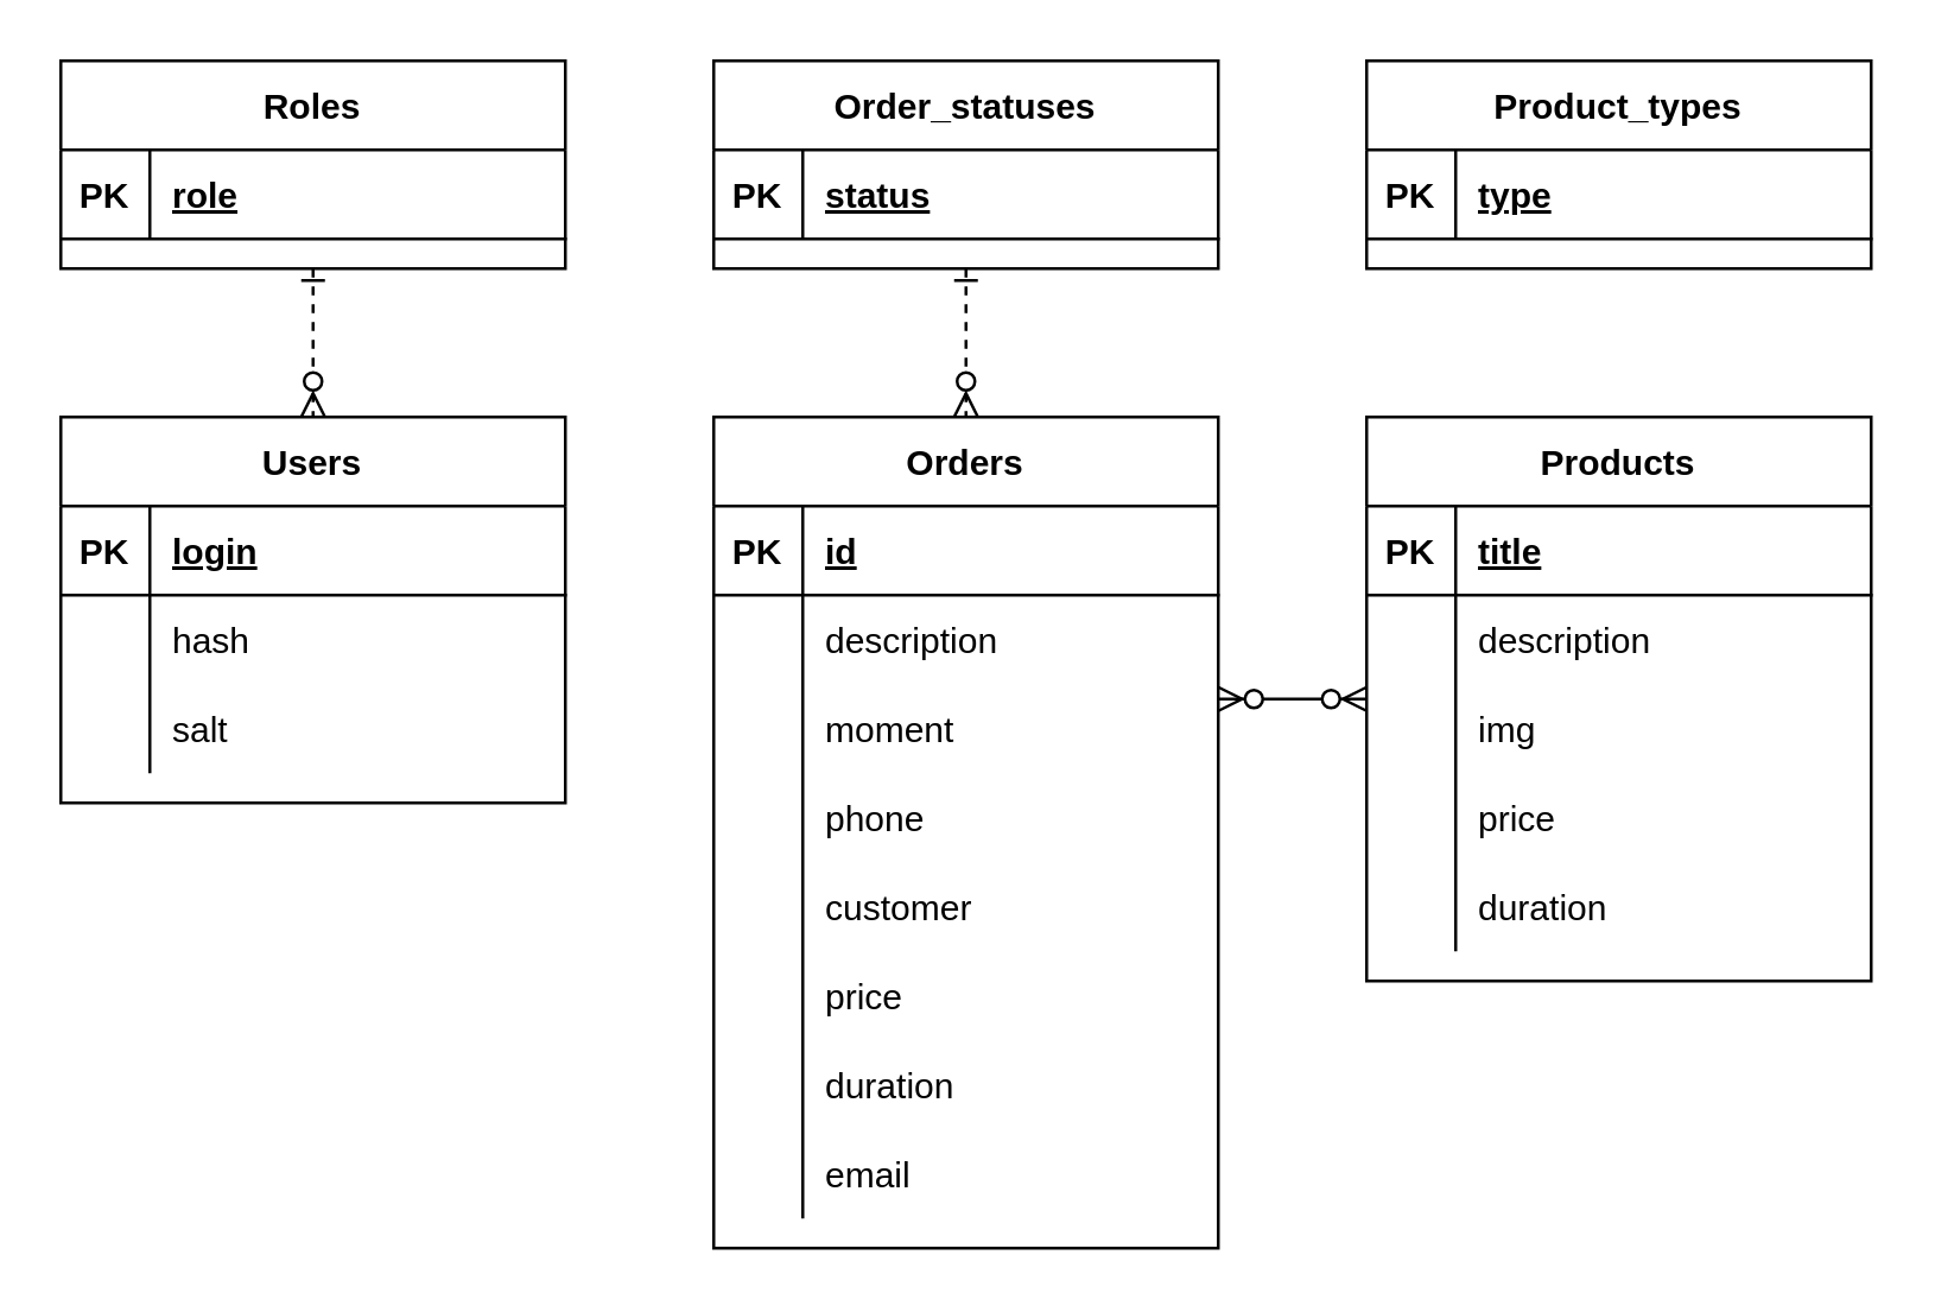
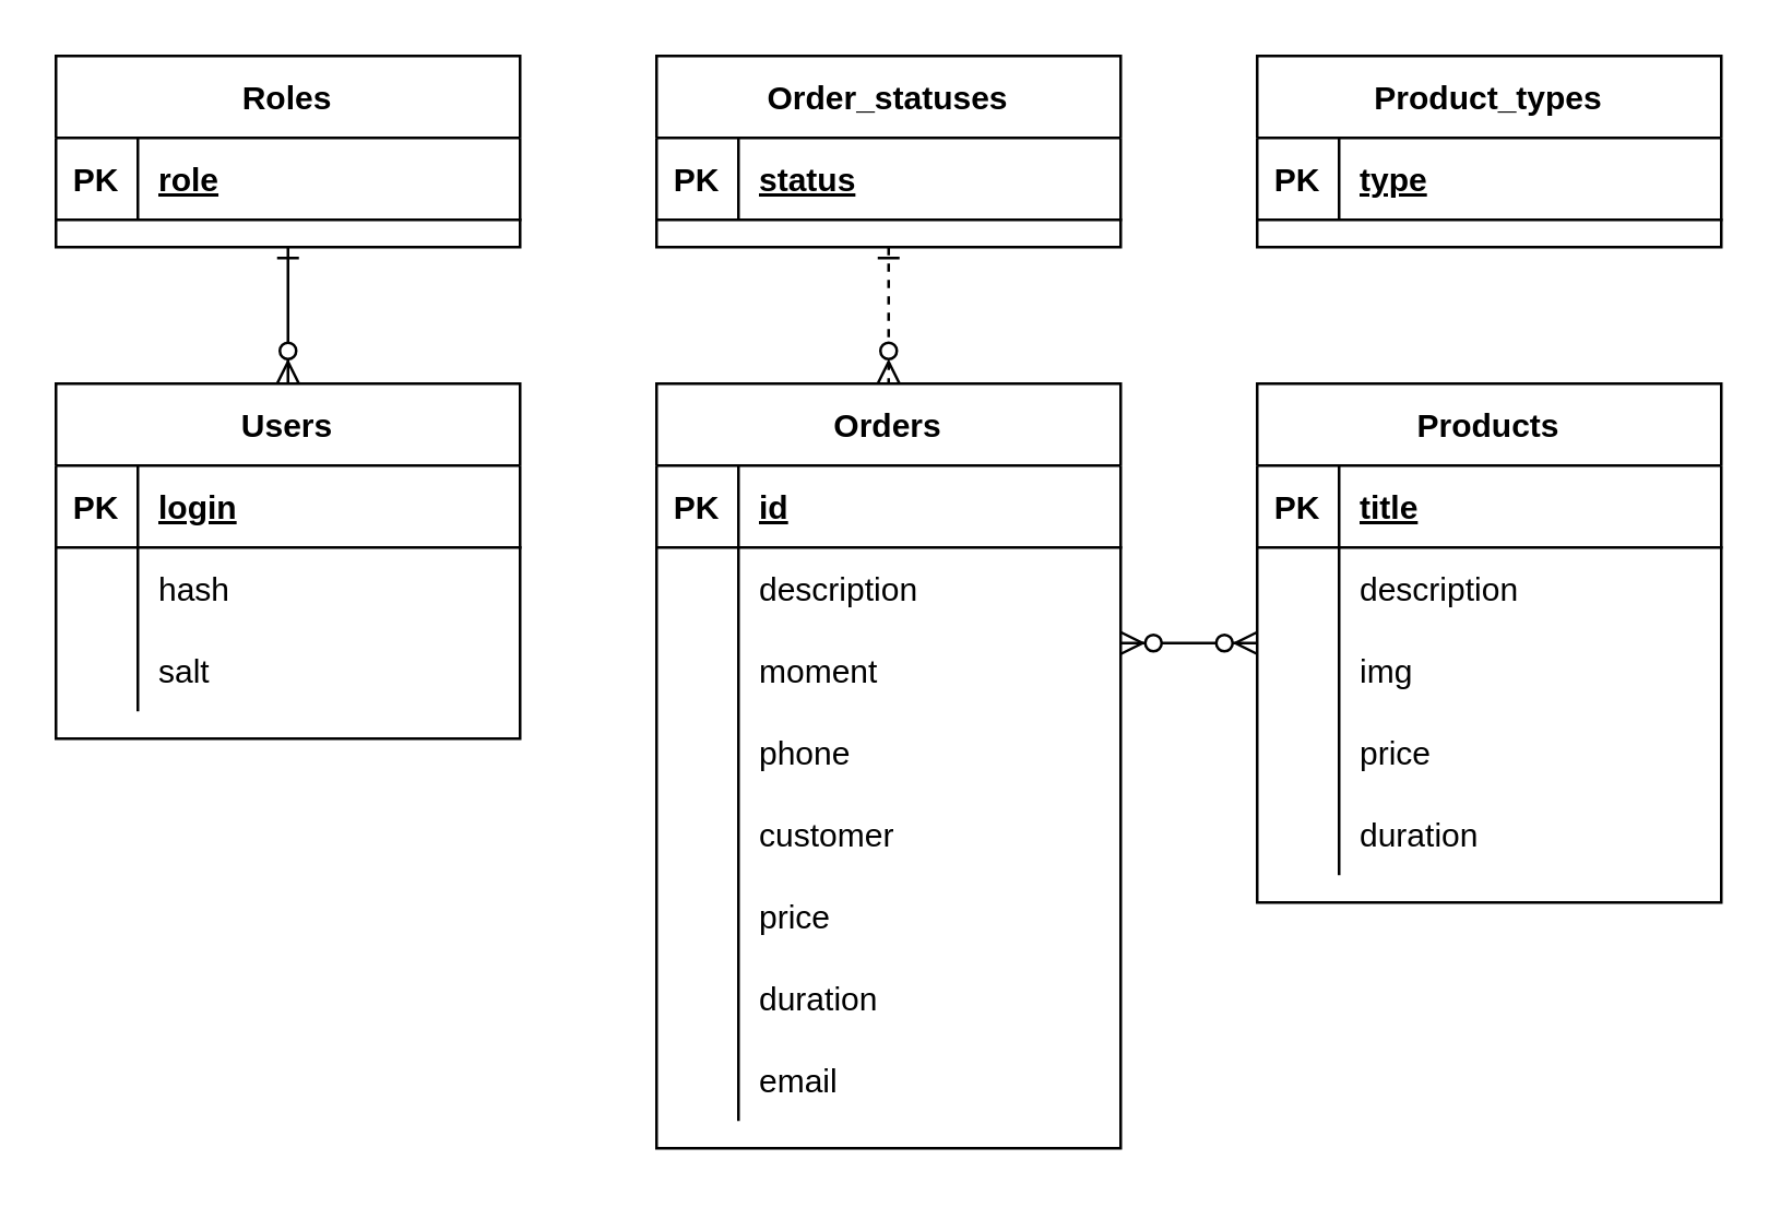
- <mxCell id="16" value="" style="edgeStyle=elbowEdgeStyle;endArrow=ERzeroToMany;startArrow=ERone;endFill=1;startFill=0;rounded=0;dashed=1;" parent="1" source="2" target="6" edge="1"><mxGeometry width="100" height="100" relative="1" as="geometry"><mxPoint x="200" y="800" as="sourcePoint" /><mxPoint x="280" y="830" as="targetPoint" /></mxGeometry></mxCell>
+ <mxCell id="16" value="" style="edgeStyle=elbowEdgeStyle;endArrow=ERzeroToMany;startArrow=ERone;endFill=1;startFill=0;rounded=0;" parent="1" source="2" target="6" edge="1"><mxGeometry width="100" height="100" relative="1" as="geometry"><mxPoint x="200" y="800" as="sourcePoint" /><mxPoint x="280" y="830" as="targetPoint" /></mxGeometry></mxCell>
